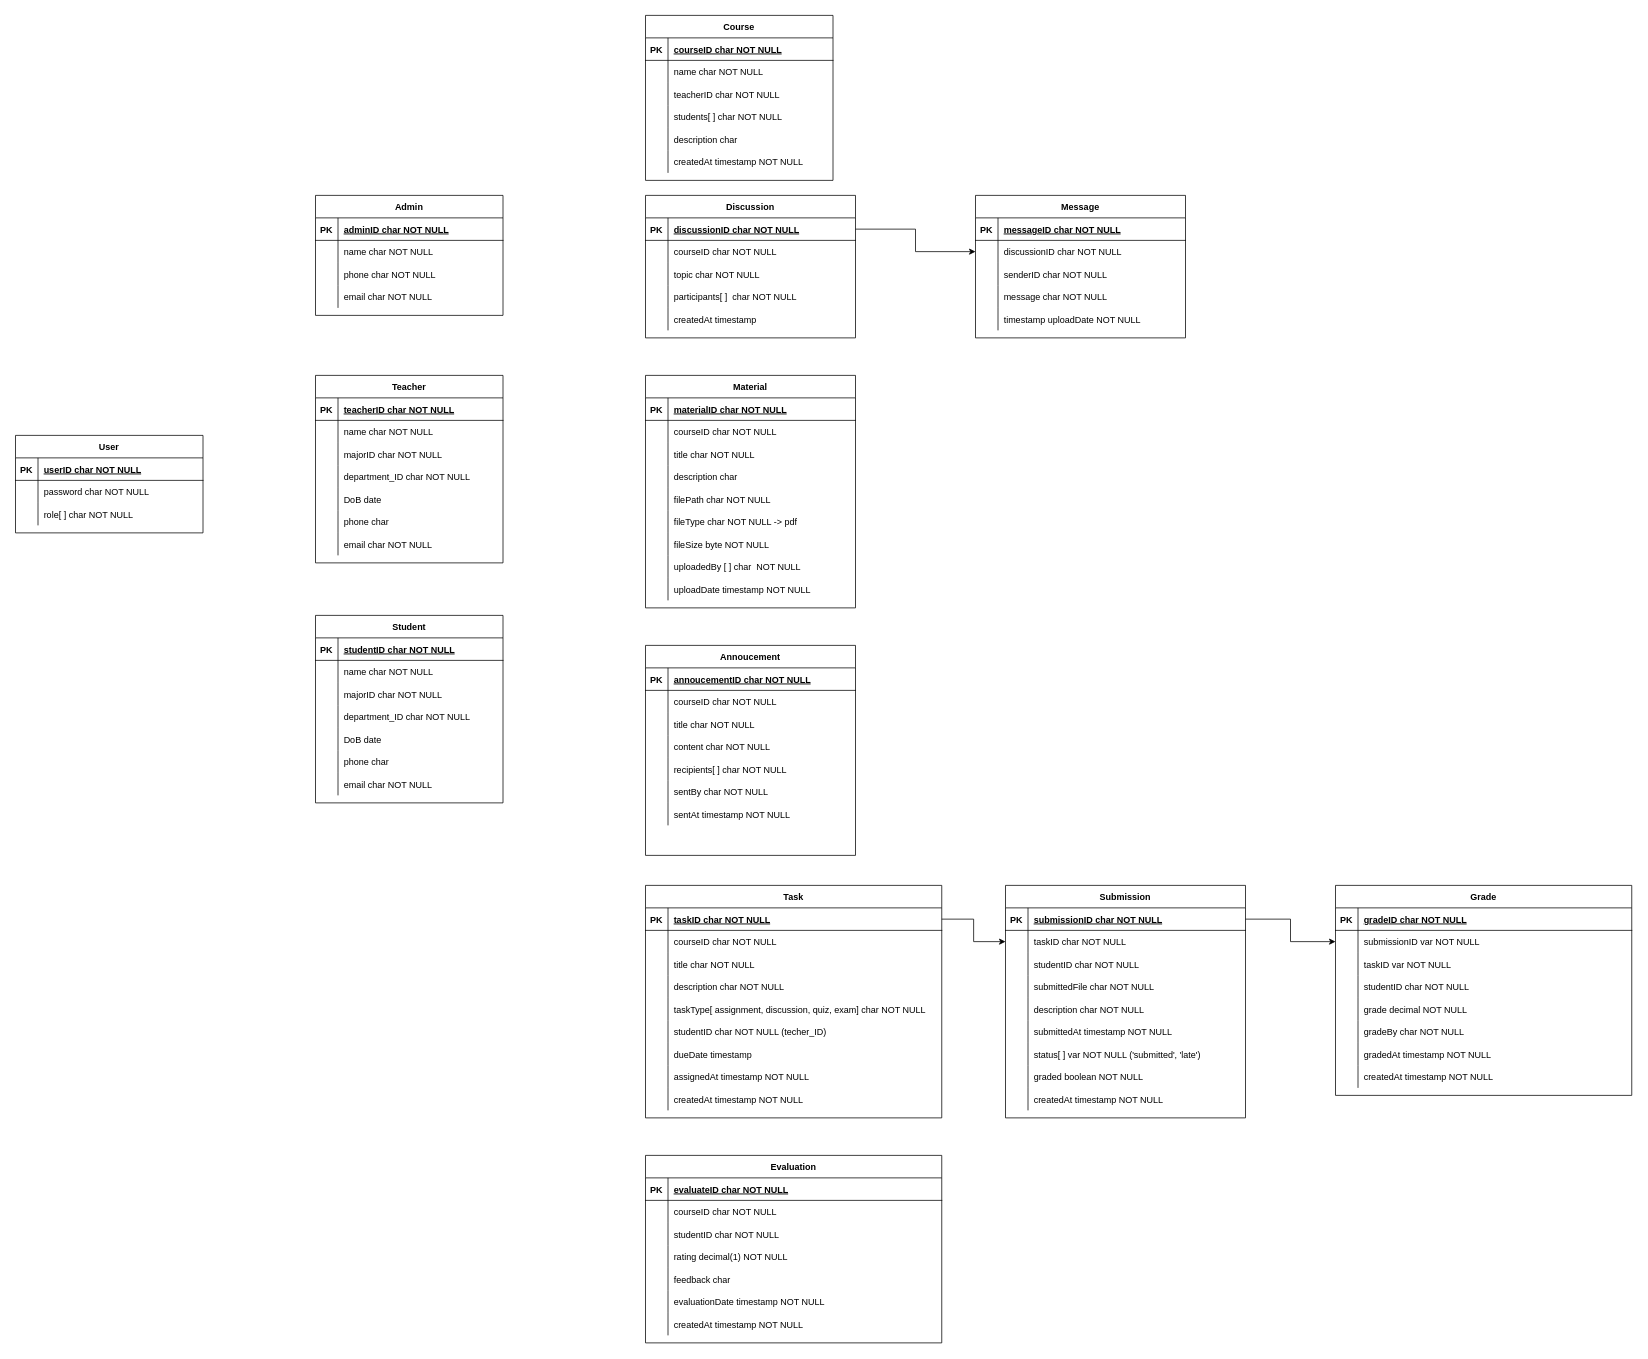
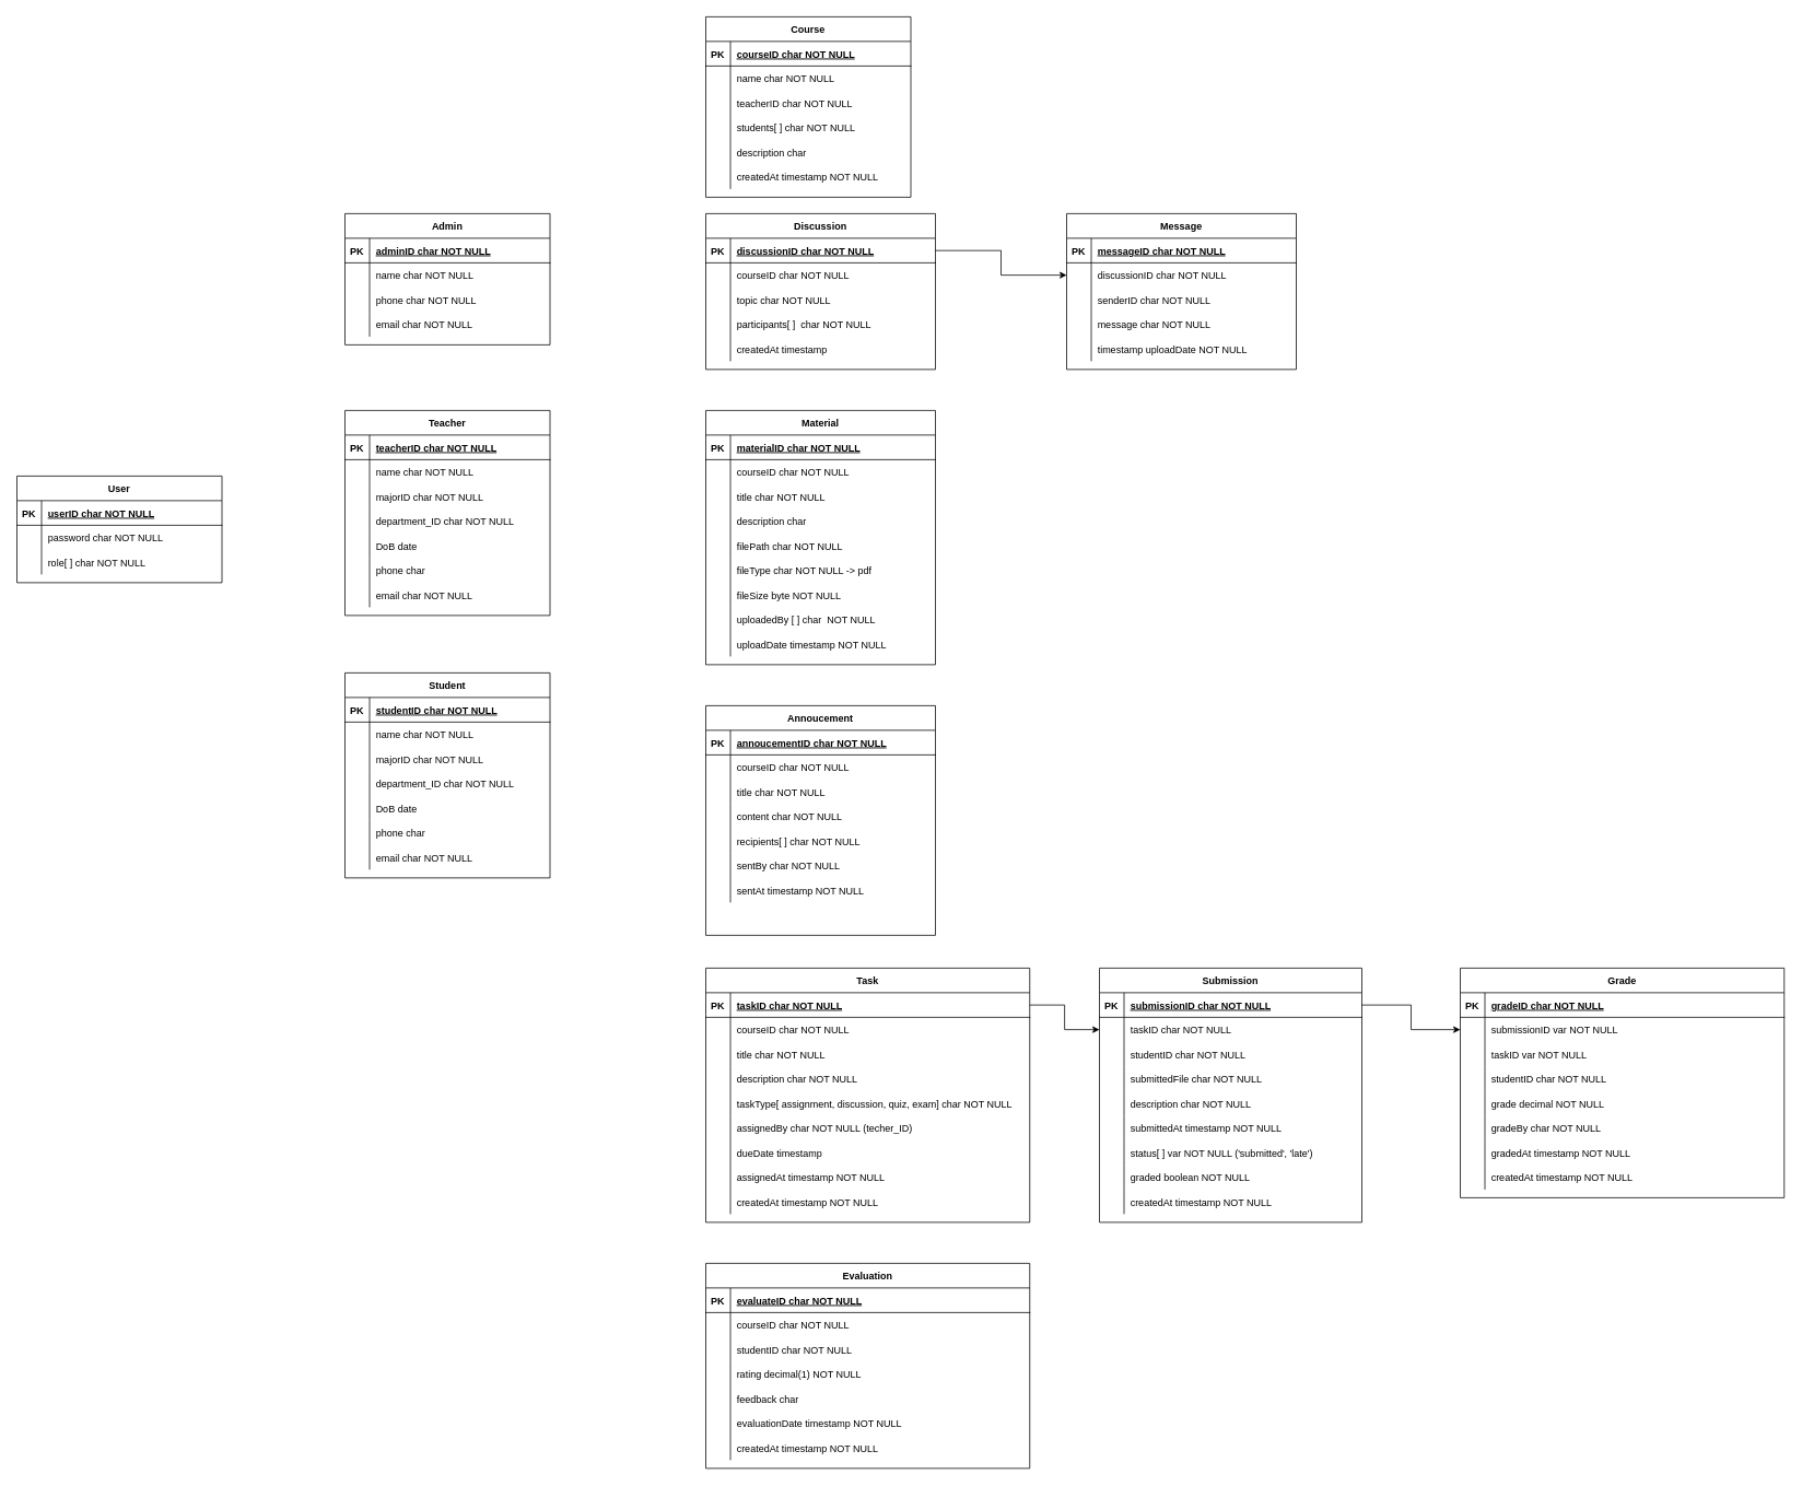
- <mxCell id="190" value="studentID char NOT NULL (techer_ID)" style="shape=partialRectangle;overflow=hidden;connectable=0;fillColor=none;top=0;left=0;bottom=0;right=0;align=left;spacingLeft=6;" parent="188" vertex="1"><mxGeometry x="30" width="365" height="30" as="geometry"><mxRectangle width="365" height="30" as="alternateBounds" /></mxGeometry></mxCell>
+ <mxCell id="190" value="assignedBy char NOT NULL (techer_ID)" style="shape=partialRectangle;overflow=hidden;connectable=0;fillColor=none;top=0;left=0;bottom=0;right=0;align=left;spacingLeft=6;" parent="188" vertex="1"><mxGeometry x="30" width="365" height="30" as="geometry"><mxRectangle width="365" height="30" as="alternateBounds" /></mxGeometry></mxCell>
